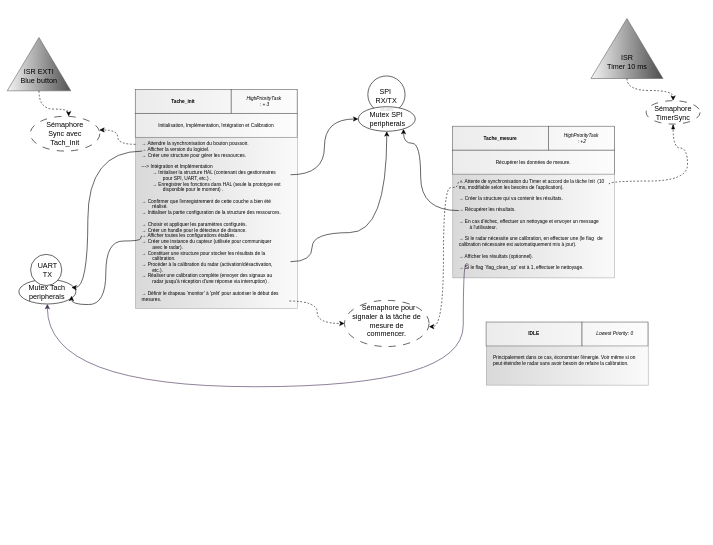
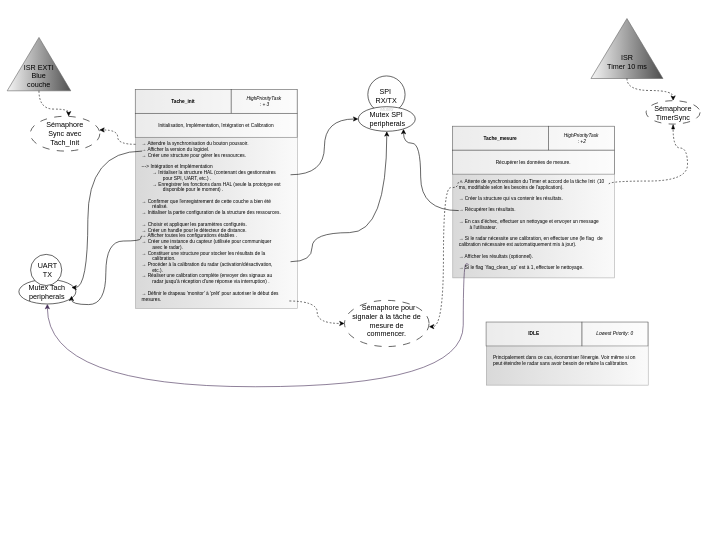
- <mxCell id="13" value="&lt;div&gt;ISR EXTI &lt;br&gt;&lt;/div&gt;&lt;div&gt;Blue button&lt;br&gt;&lt;/div&gt;" style="text;html=1;strokeColor=none;fillColor=none;align=center;verticalAlign=middle;whiteSpace=wrap;rounded=0;" vertex="1" parent="11"><mxGeometry x="11.125" y="62.54" width="66.75" height="21.2" as="geometry" /></mxCell>
+ <mxCell id="13" value="&lt;div&gt;ISR EXTI &lt;br&gt;&lt;/div&gt;&lt;div&gt;Blue couche&lt;br&gt;&lt;/div&gt;" style="text;html=1;strokeColor=none;fillColor=none;align=center;verticalAlign=middle;whiteSpace=wrap;rounded=0;" vertex="1" parent="11"><mxGeometry x="11.125" y="62.54" width="66.75" height="21.2" as="geometry" /></mxCell>
